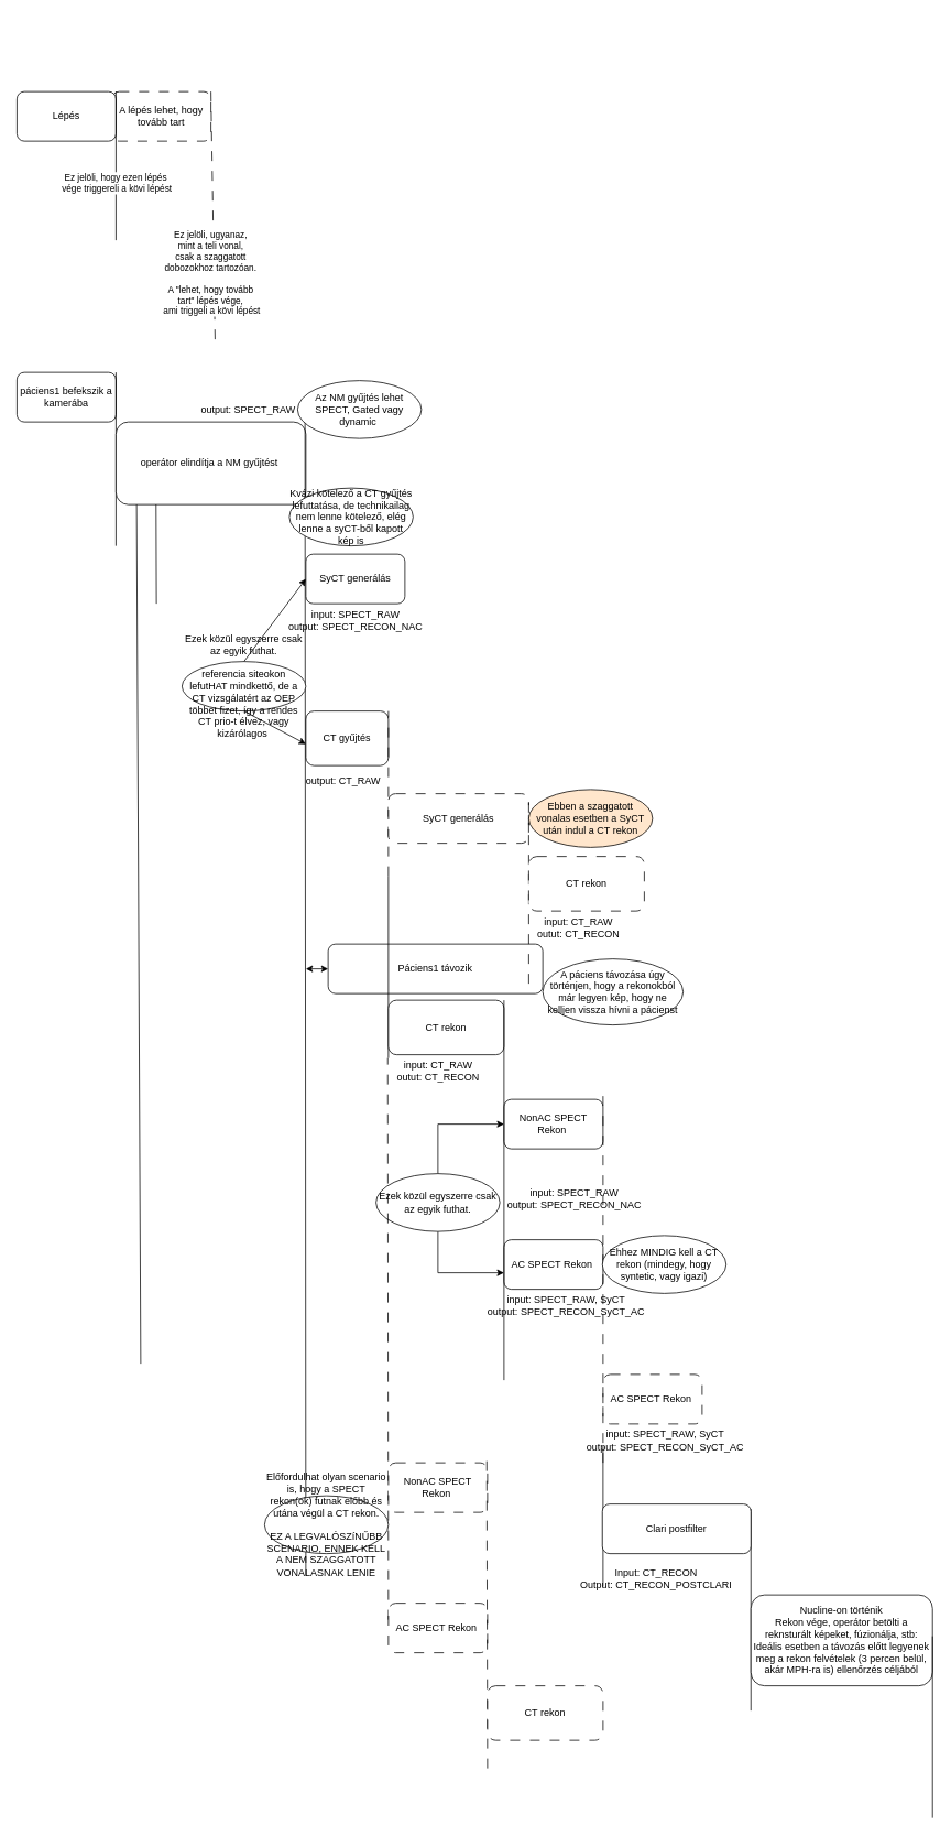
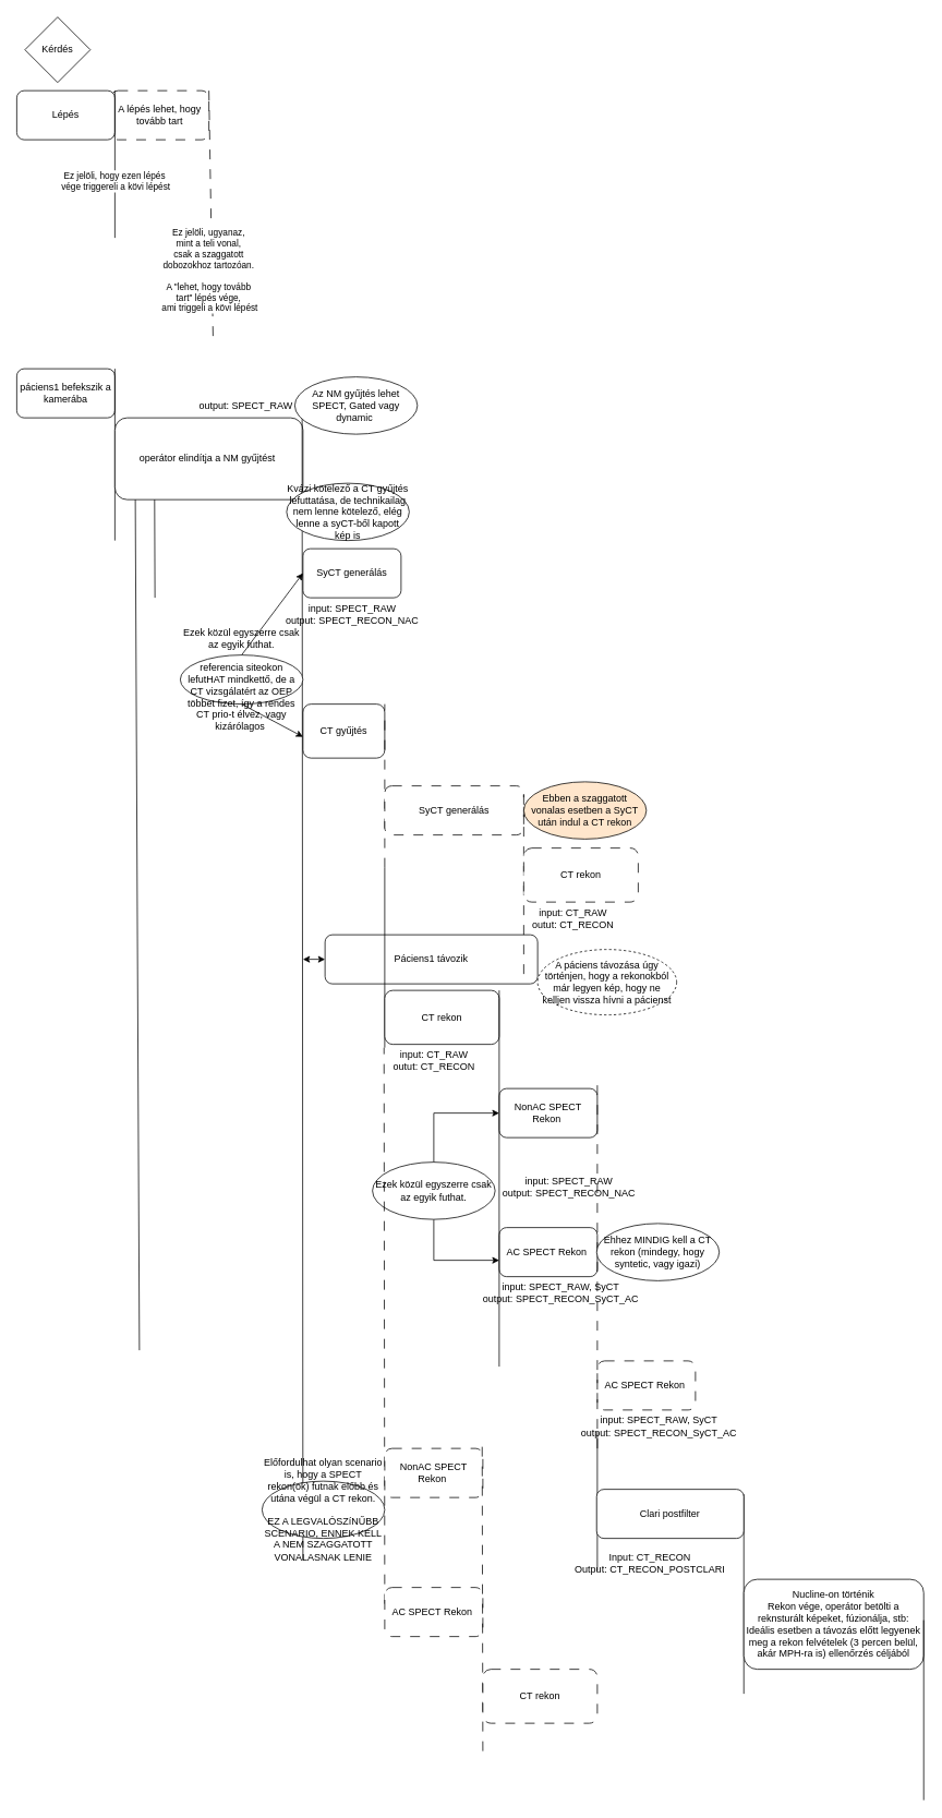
+ <mxCell id="7" value="Kérdés" style="rhombus;whiteSpace=wrap;html=1;" parent="1" vertex="1"><mxGeometry x="30" y="20" width="80" height="80" as="geometry" /></mxCell>
- <mxCell id="22" value="&lt;div&gt;output: CT_RAW&lt;/div&gt;" style="text;html=1;align=center;verticalAlign=middle;resizable=0;points=[];autosize=1;strokeColor=none;fillColor=none;" parent="1" vertex="1"><mxGeometry x="360" y="930" width="110" height="30" as="geometry" /></mxCell>
- <mxCell id="58" value="A páciens távozása úgy történjen, hogy a rekonokból már legyen kép, hogy ne kelljen vissza hívni a pácienst" style="ellipse;whiteSpace=wrap;html=1;" parent="1" vertex="1"><mxGeometry x="657" y="1160" width="170" height="80" as="geometry" /></mxCell>
+ <mxCell id="58" value="A páciens távozása úgy történjen, hogy a rekonokból már legyen kép, hogy ne kelljen vissza hívni a pácienst" style="ellipse;whiteSpace=wrap;html=1;dashed=1;" parent="1" vertex="1"><mxGeometry x="657" y="1160" width="170" height="80" as="geometry" /></mxCell>
